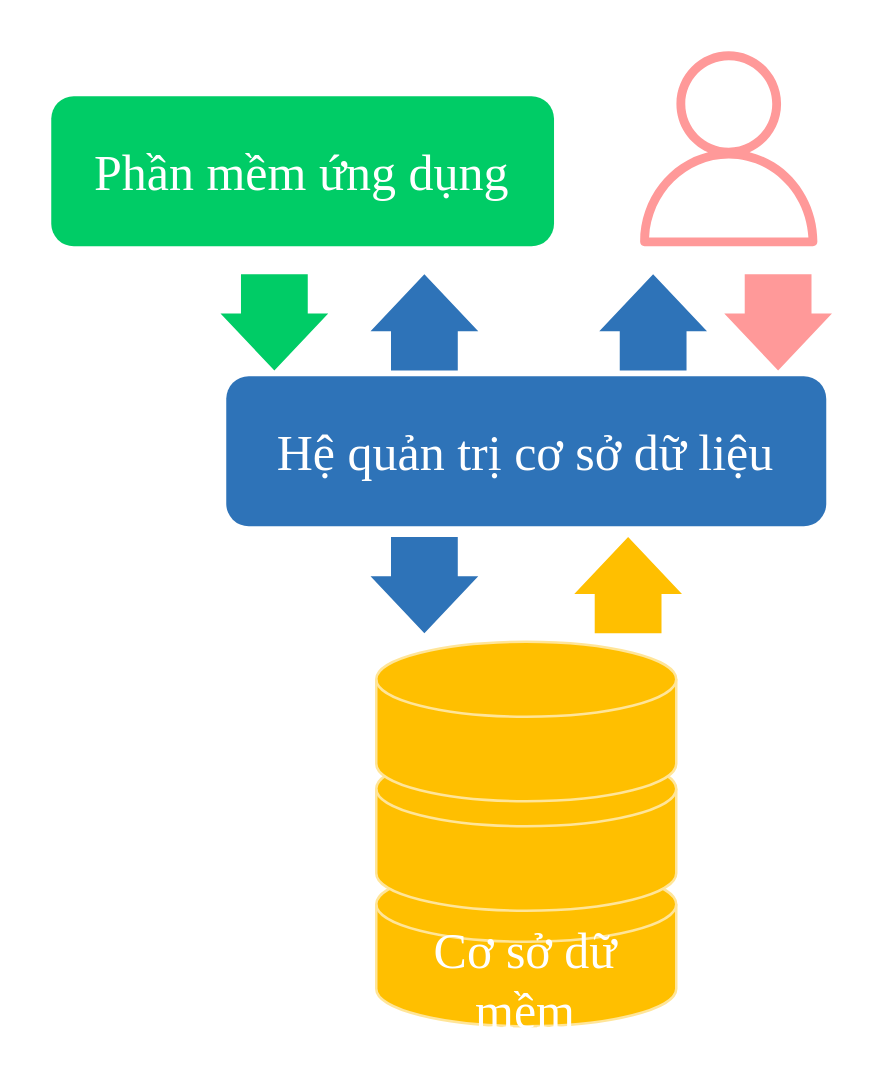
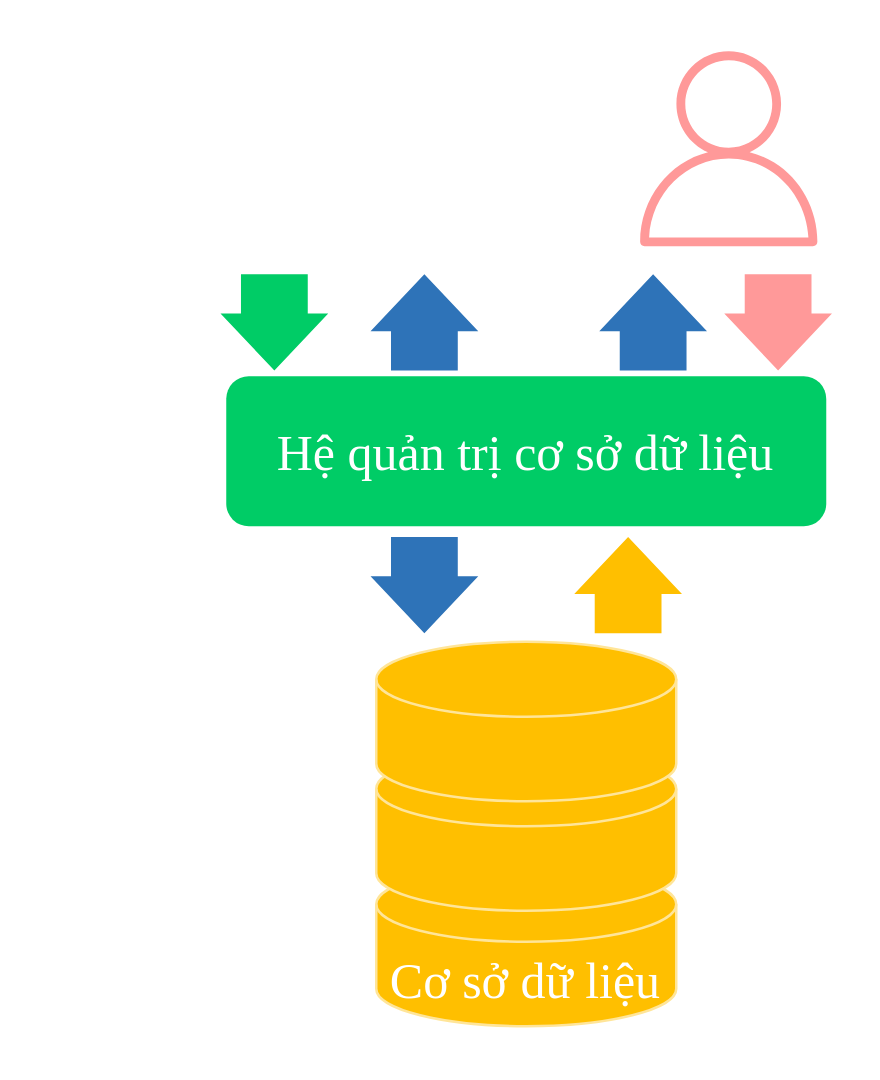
- <mxCell id="2" value="Phần mềm ứng dụng" style="rounded=1;whiteSpace=wrap;html=1;fontFamily=Segoe UI Variable Display;fontSize=20;fillColor=#00CC66;strokeColor=none;fontColor=#FFFFFF;" parent="1" vertex="1"><mxGeometry x="20" y="38" width="201.11" height="60" as="geometry" /></mxCell>
- <mxCell id="3" value="Hệ quản trị cơ sở dữ liệu" style="rounded=1;whiteSpace=wrap;html=1;fontFamily=Segoe UI Variable Display;fontSize=20;fillColor=#2e73b8;strokeColor=none;fontColor=#FFFFFF;" parent="1" vertex="1"><mxGeometry x="90" y="150" width="240" height="60" as="geometry" /></mxCell>
+ <mxCell id="3" value="Hệ quản trị cơ sở dữ liệu" style="rounded=1;whiteSpace=wrap;html=1;fontFamily=Segoe UI Variable Display;fontSize=20;fillColor=#00cc66;strokeColor=none;fontColor=#FFFFFF;" parent="1" vertex="1"><mxGeometry x="90" y="150" width="240" height="60" as="geometry" /></mxCell>
- <mxCell id="11" value="Cơ sở dữ mềm" style="shape=cylinder3;whiteSpace=wrap;html=1;boundedLbl=1;backgroundOutline=1;size=15;fillColor=#ffbf00;strokeColor=#FFE599;container=0;fontColor=#FFFFFF;fontSize=20;fontFamily=Segoe UI Variable Display;" vertex="1" parent="1"><mxGeometry x="150" y="346.18" width="120" height="63.82" as="geometry" /></mxCell>
+ <mxCell id="11" value="Cơ sở dữ liệu" style="shape=cylinder3;whiteSpace=wrap;html=1;boundedLbl=1;backgroundOutline=1;size=15;fillColor=#ffbf00;strokeColor=#FFE599;container=0;fontColor=#FFFFFF;fontSize=20;fontFamily=Segoe UI Variable Display;" vertex="1" parent="1"><mxGeometry x="150" y="346.18" width="120" height="63.82" as="geometry" /></mxCell>
